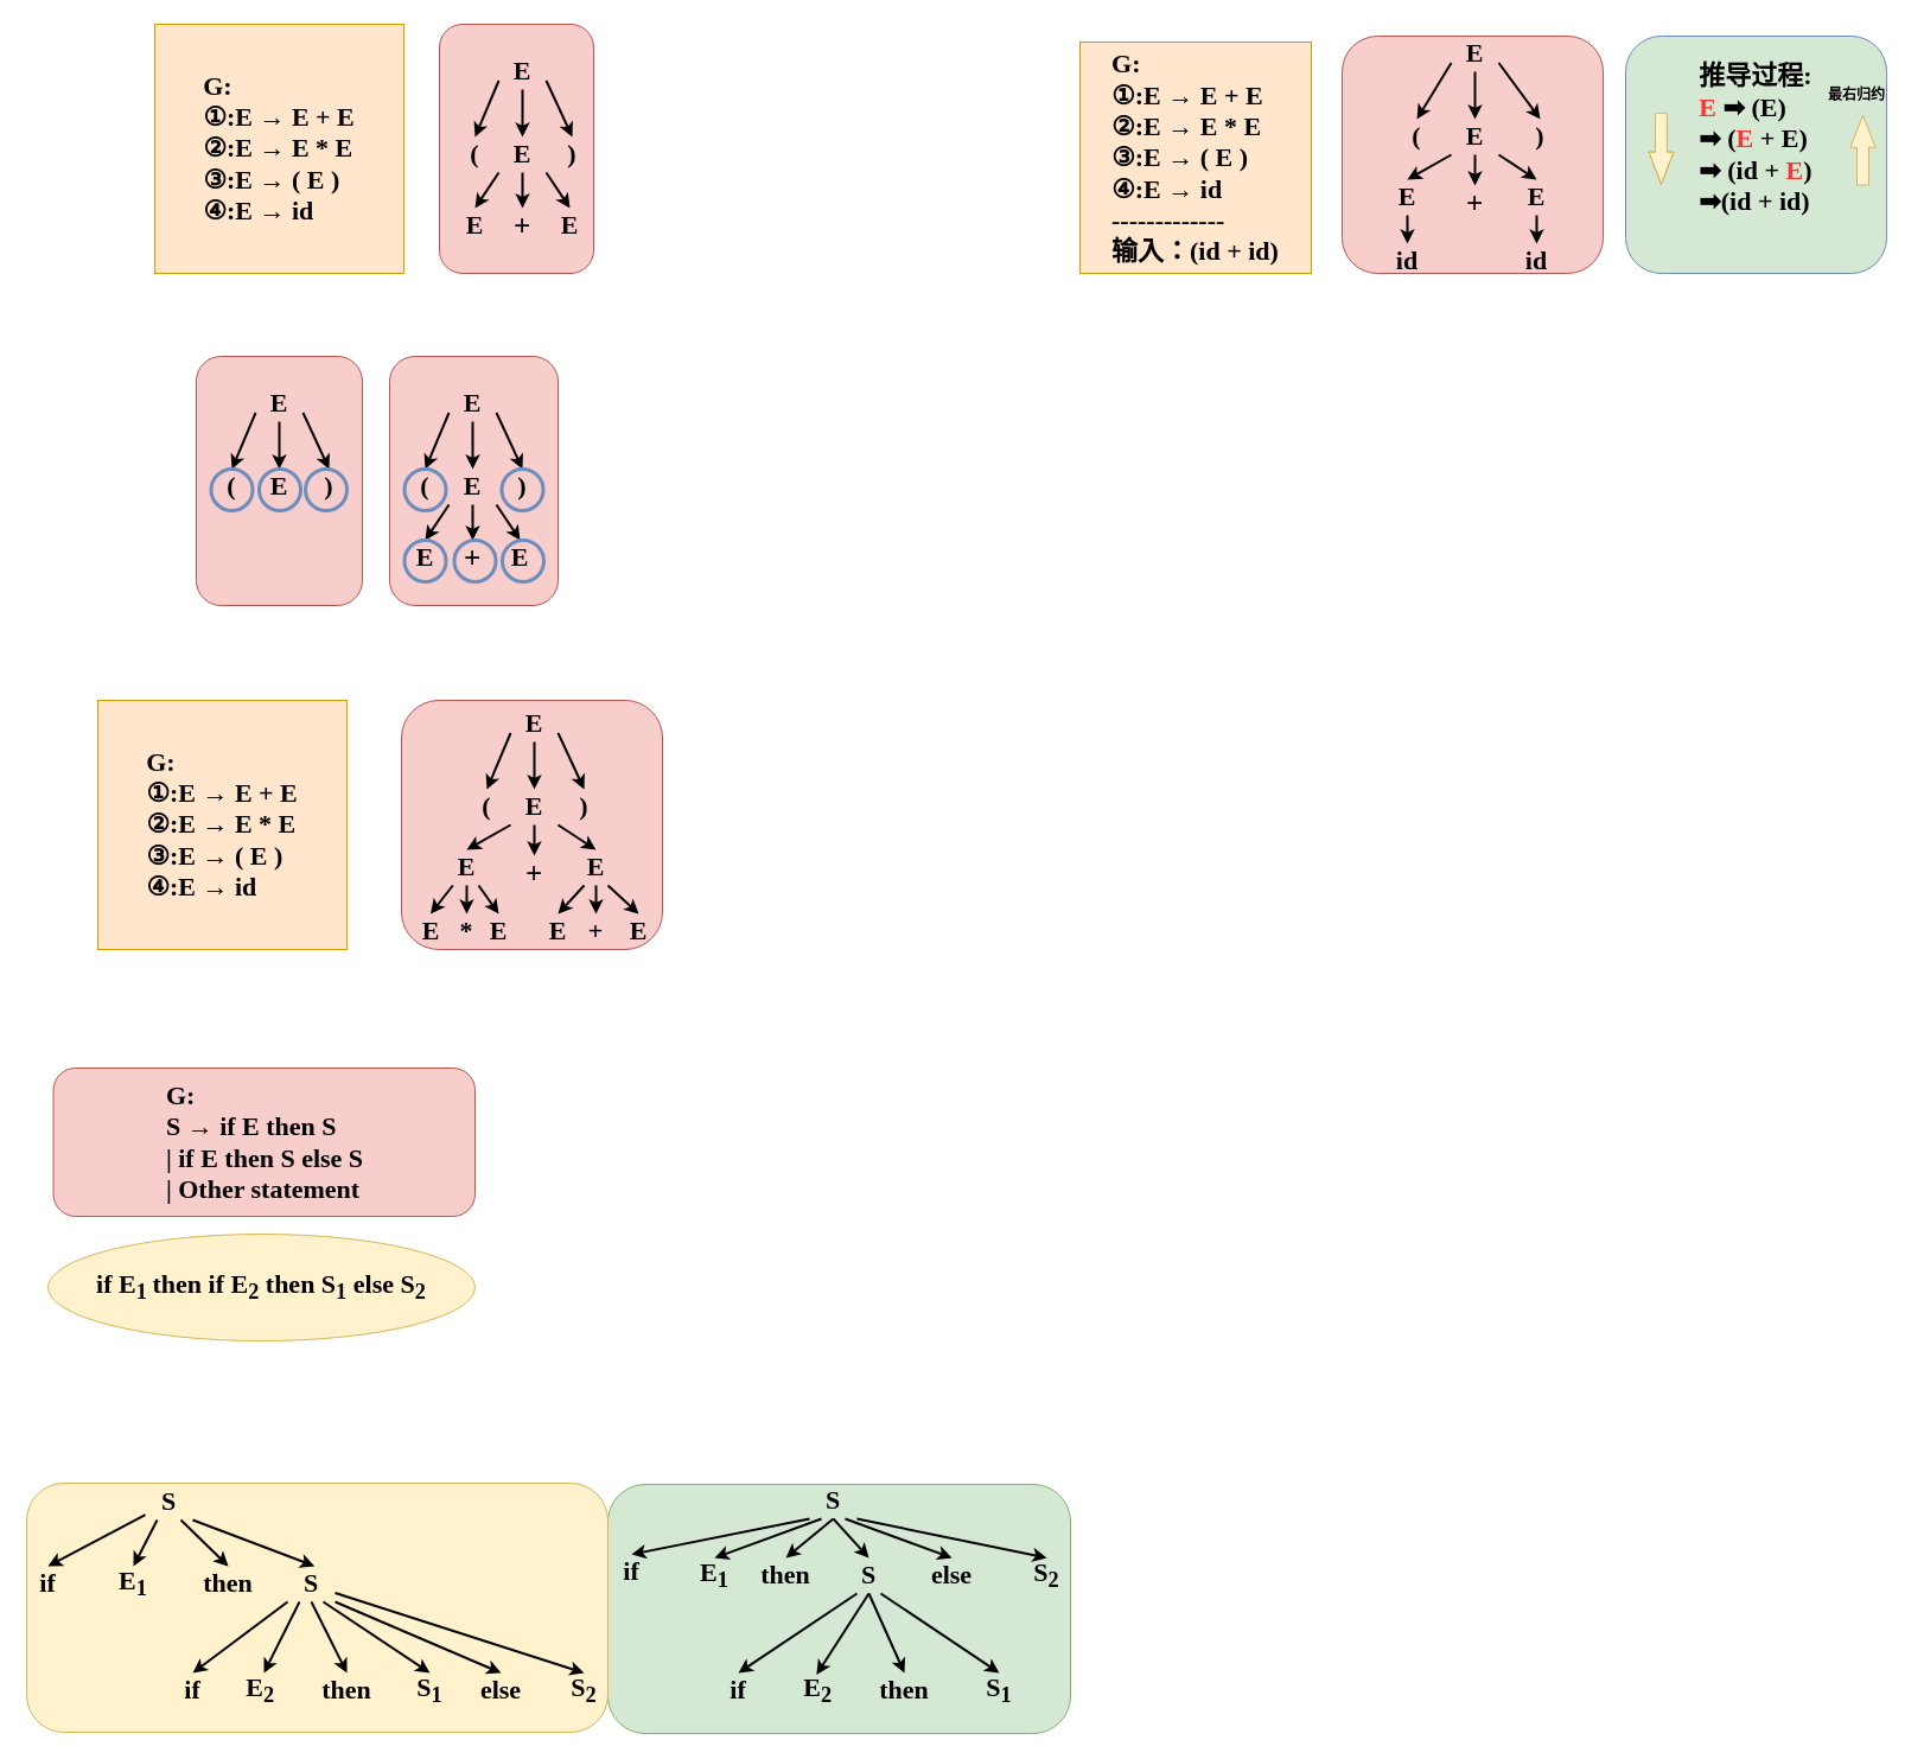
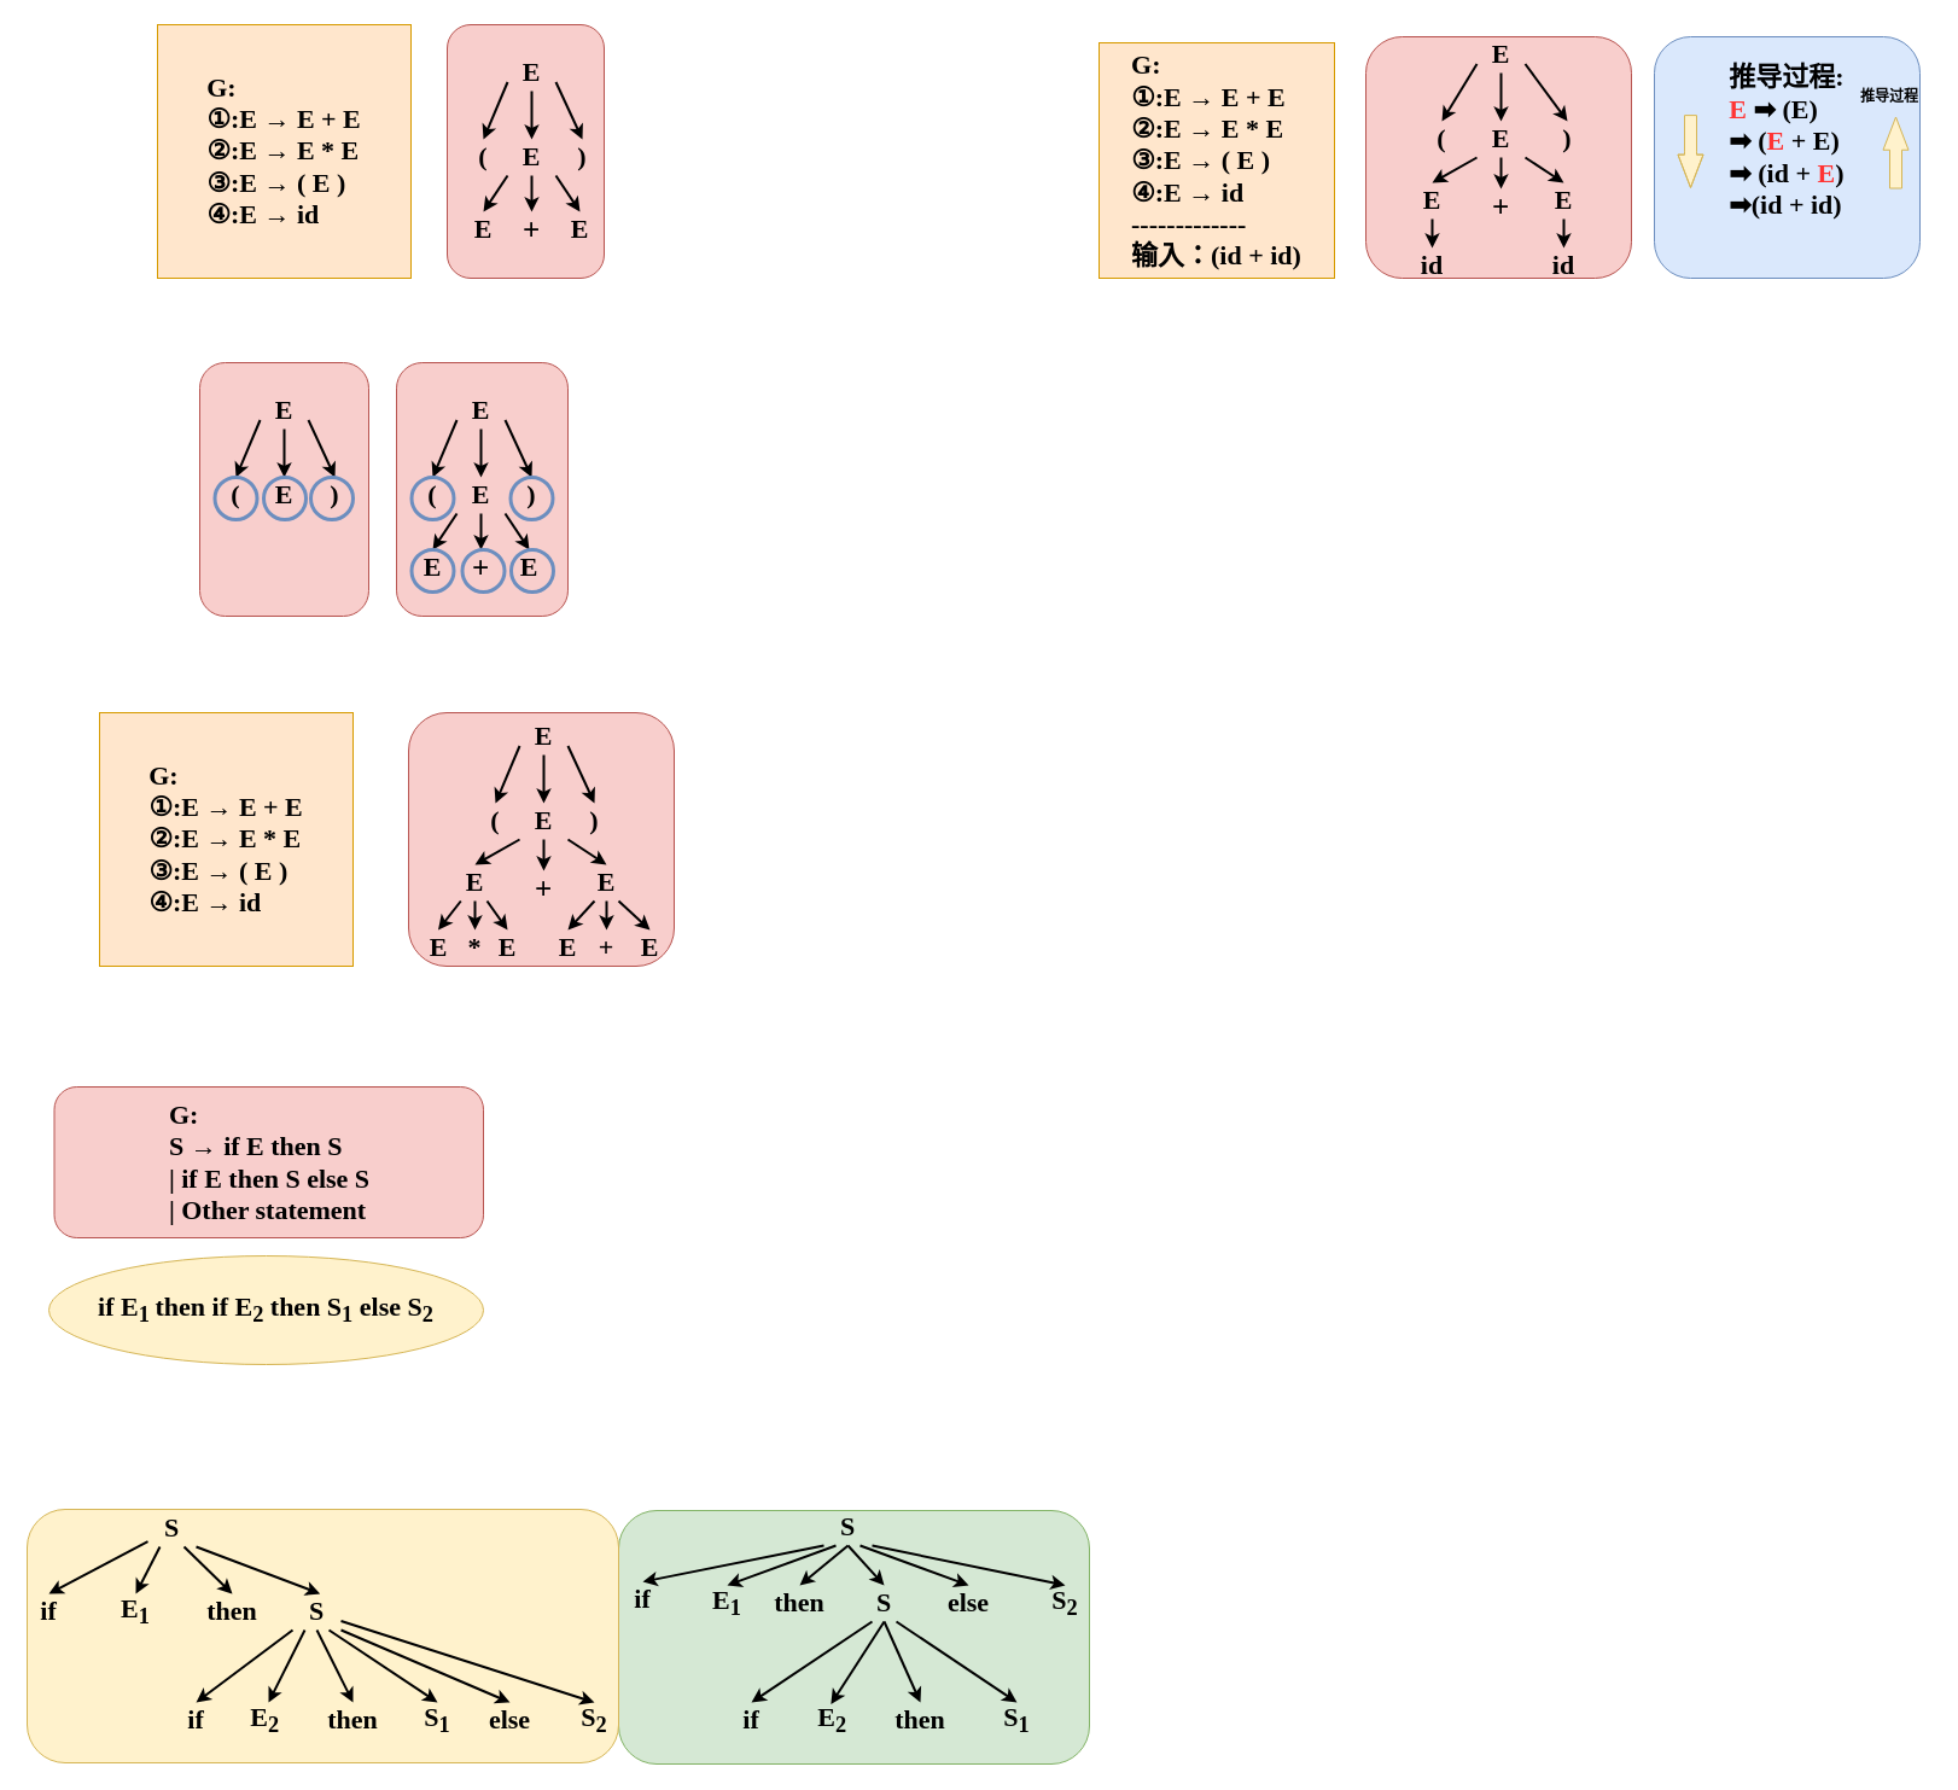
- <mxCell id="142" value="&lt;b&gt;最右归约&lt;/b&gt;" style="text;html=1;strokeColor=none;fillColor=none;align=center;verticalAlign=middle;whiteSpace=wrap;rounded=0;" vertex="1" parent="1"><mxGeometry x="1530" y="70" width="70" height="20" as="geometry" /></mxCell>
+ <mxCell id="142" value="&lt;b&gt;推导过程&lt;/b&gt;" style="text;html=1;strokeColor=none;fillColor=none;align=center;verticalAlign=middle;whiteSpace=wrap;rounded=0;" vertex="1" parent="1"><mxGeometry x="1530" y="70" width="70" height="20" as="geometry" /></mxCell>
- <mxCell id="2" value="&lt;div style=&quot;text-align: left&quot;&gt;&lt;b style=&quot;font-size: 22px&quot;&gt;&lt;font face=&quot;Comic Sans MS&quot;&gt;推导过程:&lt;/font&gt;&lt;/b&gt;&lt;/div&gt;&lt;b style=&quot;font-size: 22px&quot;&gt;&lt;div style=&quot;text-align: left&quot;&gt;&lt;b&gt;&lt;font face=&quot;Comic Sans MS&quot;&gt;&lt;font color=&quot;#ff3333&quot;&gt;E&lt;/font&gt; ➡ (E)&lt;/font&gt;&lt;/b&gt;&lt;/div&gt;&lt;/b&gt;&lt;b style=&quot;font-size: 22px&quot;&gt;&lt;div style=&quot;text-align: left&quot;&gt;&lt;b&gt;&lt;font face=&quot;Comic Sans MS&quot;&gt;➡ (&lt;font color=&quot;#ff3333&quot;&gt;E&lt;/font&gt; + E)&lt;/font&gt;&lt;/b&gt;&lt;/div&gt;&lt;/b&gt;&lt;b style=&quot;font-size: 22px&quot;&gt;&lt;div style=&quot;text-align: left&quot;&gt;&lt;b&gt;&lt;font face=&quot;Comic Sans MS&quot;&gt;➡ (id + &lt;font color=&quot;#ff3333&quot;&gt;E&lt;/font&gt;)&lt;/font&gt;&lt;/b&gt;&lt;/div&gt;&lt;/b&gt;&lt;b style=&quot;font-size: 22px&quot;&gt;&lt;div style=&quot;text-align: left&quot;&gt;&lt;b&gt;&lt;font face=&quot;Comic Sans MS&quot;&gt;➡(id + id)&lt;/font&gt;&lt;/b&gt;&lt;/div&gt;&lt;/b&gt;&lt;b style=&quot;font-size: 22px&quot;&gt;&lt;font face=&quot;Comic Sans MS&quot; style=&quot;font-size: 22px&quot;&gt;&lt;br&gt;&lt;/font&gt;&lt;/b&gt;" style="rounded=1;whiteSpace=wrap;html=1;fillColor=#d5e8d4;strokeColor=#6c8ebf;" vertex="1" parent="1"><mxGeometry x="1370" y="30" width="220" height="200" as="geometry" /></mxCell>
+ <mxCell id="2" value="&lt;div style=&quot;text-align: left&quot;&gt;&lt;b style=&quot;font-size: 22px&quot;&gt;&lt;font face=&quot;Comic Sans MS&quot;&gt;推导过程:&lt;/font&gt;&lt;/b&gt;&lt;/div&gt;&lt;b style=&quot;font-size: 22px&quot;&gt;&lt;div style=&quot;text-align: left&quot;&gt;&lt;b&gt;&lt;font face=&quot;Comic Sans MS&quot;&gt;&lt;font color=&quot;#ff3333&quot;&gt;E&lt;/font&gt; ➡ (E)&lt;/font&gt;&lt;/b&gt;&lt;/div&gt;&lt;/b&gt;&lt;b style=&quot;font-size: 22px&quot;&gt;&lt;div style=&quot;text-align: left&quot;&gt;&lt;b&gt;&lt;font face=&quot;Comic Sans MS&quot;&gt;➡ (&lt;font color=&quot;#ff3333&quot;&gt;E&lt;/font&gt; + E)&lt;/font&gt;&lt;/b&gt;&lt;/div&gt;&lt;/b&gt;&lt;b style=&quot;font-size: 22px&quot;&gt;&lt;div style=&quot;text-align: left&quot;&gt;&lt;b&gt;&lt;font face=&quot;Comic Sans MS&quot;&gt;➡ (id + &lt;font color=&quot;#ff3333&quot;&gt;E&lt;/font&gt;)&lt;/font&gt;&lt;/b&gt;&lt;/div&gt;&lt;/b&gt;&lt;b style=&quot;font-size: 22px&quot;&gt;&lt;div style=&quot;text-align: left&quot;&gt;&lt;b&gt;&lt;font face=&quot;Comic Sans MS&quot;&gt;➡(id + id)&lt;/font&gt;&lt;/b&gt;&lt;/div&gt;&lt;/b&gt;&lt;b style=&quot;font-size: 22px&quot;&gt;&lt;font face=&quot;Comic Sans MS&quot; style=&quot;font-size: 22px&quot;&gt;&lt;br&gt;&lt;/font&gt;&lt;/b&gt;" style="rounded=1;whiteSpace=wrap;html=1;fillColor=#dae8fc;strokeColor=#6c8ebf;" vertex="1" parent="1"><mxGeometry x="1370" y="30" width="220" height="200" as="geometry" /></mxCell>
